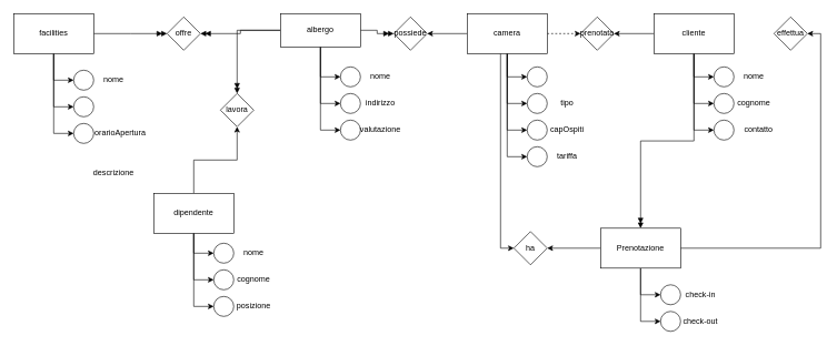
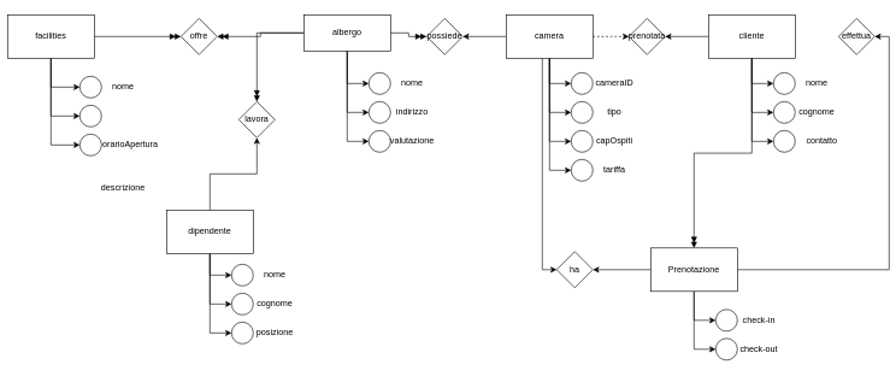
- <mxCell id="6" value="facilities" style="rounded=0;whiteSpace=wrap;html=1;" parent="1" vertex="1"><mxGeometry x="20" y="20" width="120" height="60" as="geometry" /></mxCell>
+ <mxCell id="6" value="facilities" style="rounded=0;whiteSpace=wrap;html=1;" parent="1" vertex="1"><mxGeometry x="10" y="20" width="120" height="60" as="geometry" /></mxCell>
+ <mxCell id="43" value="cameraID" style="text;html=1;strokeColor=none;fillColor=none;align=center;verticalAlign=middle;whiteSpace=wrap;rounded=0;" parent="1" vertex="1"><mxGeometry x="820" y="100" width="60" height="30" as="geometry" /></mxCell>
